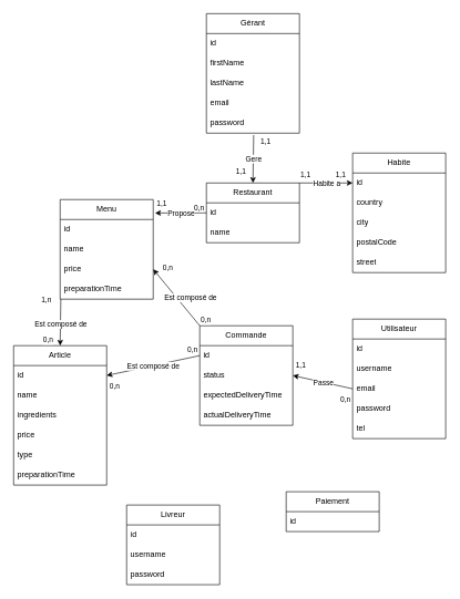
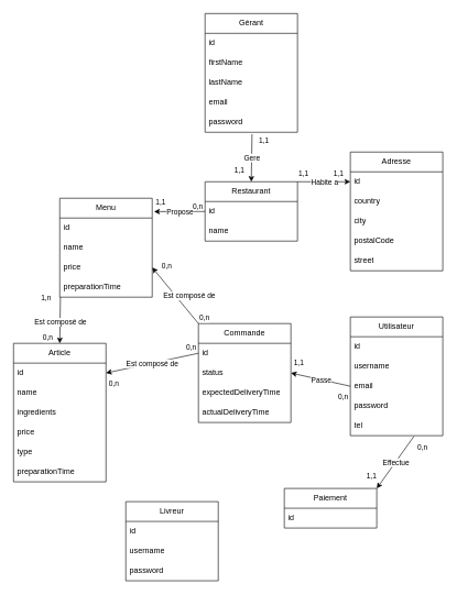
- <mxCell id="17" value="Habite" style="swimlane;fontStyle=0;childLayout=stackLayout;horizontal=1;startSize=30;horizontalStack=0;resizeParent=1;resizeParentMax=0;resizeLast=0;collapsible=1;marginBottom=0;whiteSpace=wrap;html=1;" parent="1" vertex="1"><mxGeometry x="530" y="230" width="140" height="180" as="geometry" /></mxCell>
+ <mxCell id="17" value="Adresse" style="swimlane;fontStyle=0;childLayout=stackLayout;horizontal=1;startSize=30;horizontalStack=0;resizeParent=1;resizeParentMax=0;resizeLast=0;collapsible=1;marginBottom=0;whiteSpace=wrap;html=1;" parent="1" vertex="1"><mxGeometry x="530" y="230" width="140" height="180" as="geometry" /></mxCell>
+ <mxCell id="56" value="" style="endArrow=classic;html=1;rounded=0;exitX=0.687;exitY=1.039;exitDx=0;exitDy=0;entryX=1;entryY=0;entryDx=0;entryDy=0;exitPerimeter=0;" parent="1" source="32" target="54" edge="1"><mxGeometry relative="1" as="geometry"><mxPoint x="560" y="620" as="sourcePoint" /><mxPoint x="720" y="620" as="targetPoint" /></mxGeometry></mxCell>
+ <mxCell id="57" value="Effectue" style="edgeLabel;resizable=0;html=1;align=center;verticalAlign=middle;" parent="56" connectable="0" vertex="1"><mxGeometry relative="1" as="geometry" /></mxCell>
+ <mxCell id="58" value="0,n" style="edgeLabel;resizable=0;html=1;align=left;verticalAlign=bottom;" parent="56" connectable="0" vertex="1"><mxGeometry x="-1" relative="1" as="geometry"><mxPoint x="4" y="25" as="offset" /></mxGeometry></mxCell>
+ <mxCell id="59" value="1,1" style="edgeLabel;resizable=0;html=1;align=right;verticalAlign=bottom;" parent="56" connectable="0" vertex="1"><mxGeometry x="1" relative="1" as="geometry"><mxPoint y="-10" as="offset" /></mxGeometry></mxCell>
